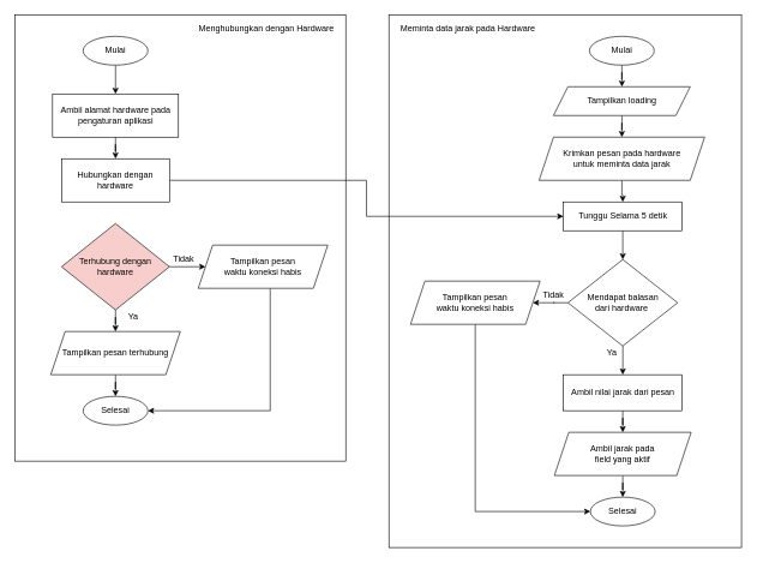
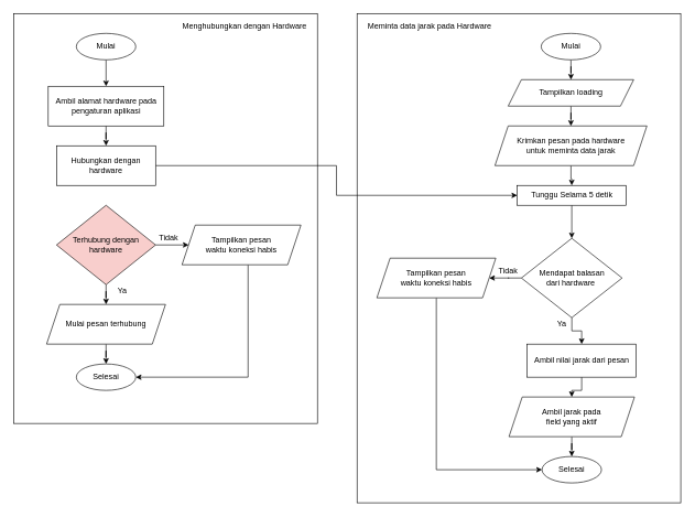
- <mxCell id="23" value="Tunggu Selama 5 detik" style="rounded=0;whiteSpace=wrap;html=1;" vertex="1" parent="1"><mxGeometry x="782.5" y="280" width="165" height="40" as="geometry" /></mxCell>
+ <mxCell id="23" value="Tunggu Selama 5 detik" style="rounded=0;whiteSpace=wrap;html=1;" vertex="1" parent="1"><mxGeometry x="782.5" y="280" width="165" height="30" as="geometry" /></mxCell>
- <mxCell id="32" value="Tampilkan pesan terhubung" style="shape=parallelogram;perimeter=parallelogramPerimeter;whiteSpace=wrap;html=1;fixedSize=1;" vertex="1" parent="1"><mxGeometry x="70" y="460" width="180" height="60" as="geometry" /></mxCell>
+ <mxCell id="32" value="Mulai pesan terhubung" style="shape=parallelogram;perimeter=parallelogramPerimeter;whiteSpace=wrap;html=1;fixedSize=1;" vertex="1" parent="1"><mxGeometry x="70" y="460" width="180" height="60" as="geometry" /></mxCell>
- <mxCell id="34" value="Ambil nilai jarak dari pesan" style="rounded=0;whiteSpace=wrap;html=1;" vertex="1" parent="1"><mxGeometry x="782.5" y="520" width="165" height="50" as="geometry" /></mxCell>
+ <mxCell id="34" value="Ambil nilai jarak dari pesan" style="rounded=0;whiteSpace=wrap;html=1;" vertex="1" parent="1"><mxGeometry x="797.5" y="520" width="165" height="50" as="geometry" /></mxCell>
